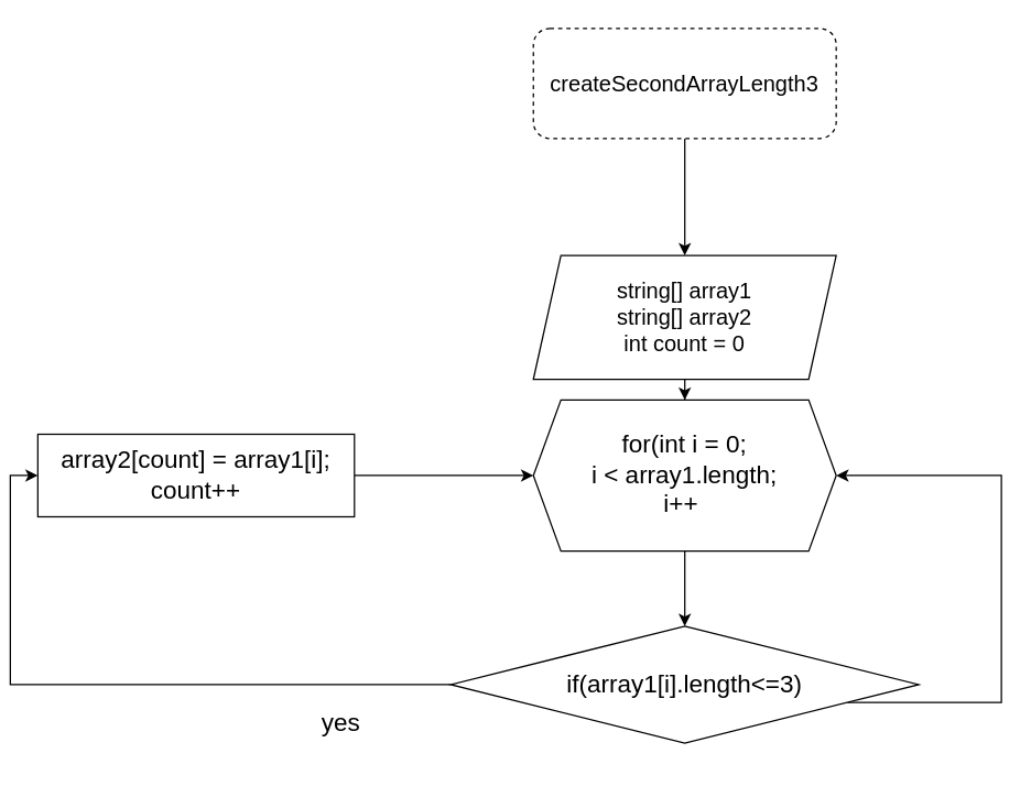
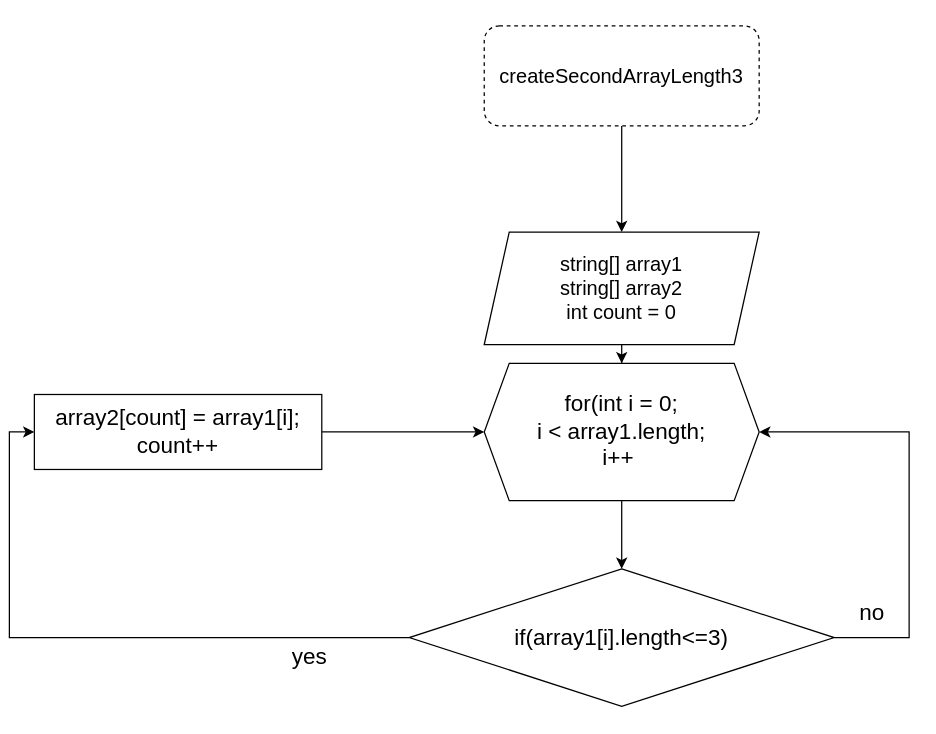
+ <mxCell id="14" value="no" style="text;html=1;align=center;verticalAlign=middle;resizable=0;points=[];autosize=1;strokeColor=none;fillColor=none;fontSize=18;" vertex="1" parent="1"><mxGeometry x="670" y="470" width="40" height="40" as="geometry" /></mxCell>
- <mxCell id="10" value="if(array1[i].length&amp;lt;=3)" style="rhombus;whiteSpace=wrap;html=1;fontSize=18;" vertex="1" parent="1"><mxGeometry x="320" y="454.5" width="340" height="85" as="geometry" /></mxCell>
+ <mxCell id="10" value="if(array1[i].length&amp;lt;=3)" style="rhombus;whiteSpace=wrap;html=1;fontSize=18;" vertex="1" parent="1"><mxGeometry x="320" y="454.5" width="340" height="110" as="geometry" /></mxCell>
